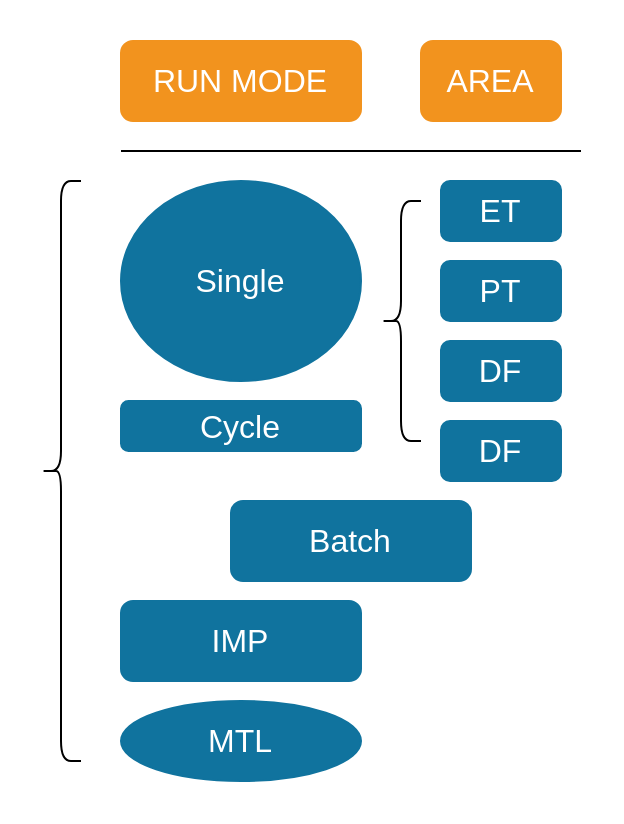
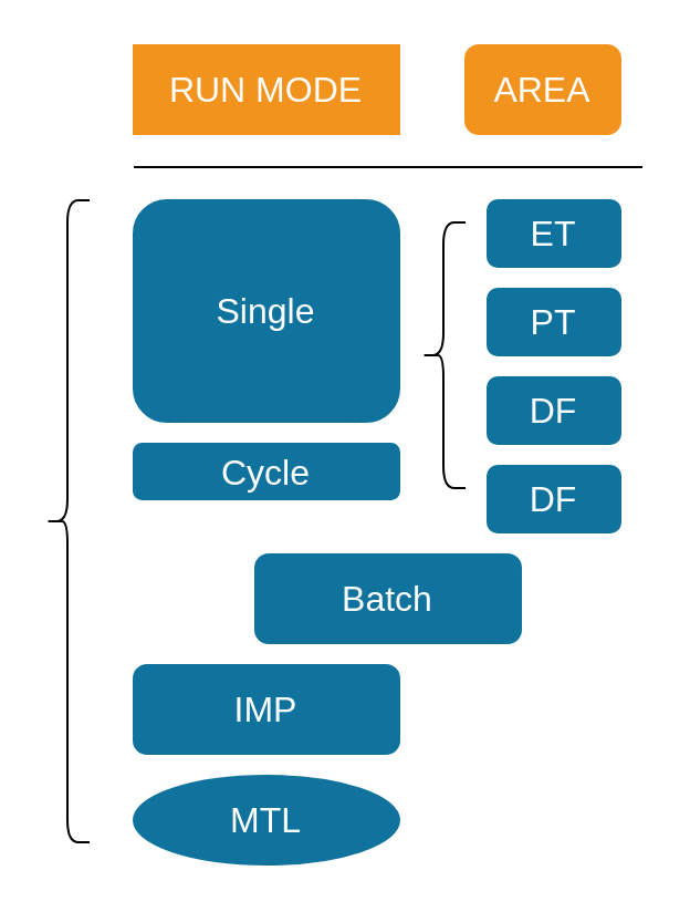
- <mxCell id="4" value="&lt;font style=&quot;font-size: 16px;&quot;&gt;RUN MODE&lt;/font&gt;" style="rounded=1;whiteSpace=wrap;html=1;strokeColor=#F2931E;fillColor=#F2931E;fontColor=#FFFFFF;" vertex="1" parent="1"><mxGeometry x="60" y="20" width="120" height="40" as="geometry" /></mxCell>
+ <mxCell id="4" value="&lt;font style=&quot;font-size: 16px;&quot;&gt;RUN MODE&lt;/font&gt;" style="whiteSpace=wrap;html=1;strokeColor=#F2931E;fillColor=#F2931E;fontColor=#FFFFFF;rounded=0;" vertex="1" parent="1"><mxGeometry x="60" y="20" width="120" height="40" as="geometry" /></mxCell>
- <mxCell id="3" value="&lt;font style=&quot;font-size: 16px;&quot;&gt;Single&lt;/font&gt;" style="ellipse;whiteSpace=wrap;html=1;strokeColor=#10739E;fillColor=#10739E;fontColor=#FFFFFF;" vertex="1" parent="1"><mxGeometry x="60" y="90" width="120" height="100" as="geometry" /></mxCell>
+ <mxCell id="3" value="&lt;font style=&quot;font-size: 16px;&quot;&gt;Single&lt;/font&gt;" style="rounded=1;whiteSpace=wrap;html=1;strokeColor=#10739E;fillColor=#10739E;fontColor=#FFFFFF;" vertex="1" parent="1"><mxGeometry x="60" y="90" width="120" height="100" as="geometry" /></mxCell>
